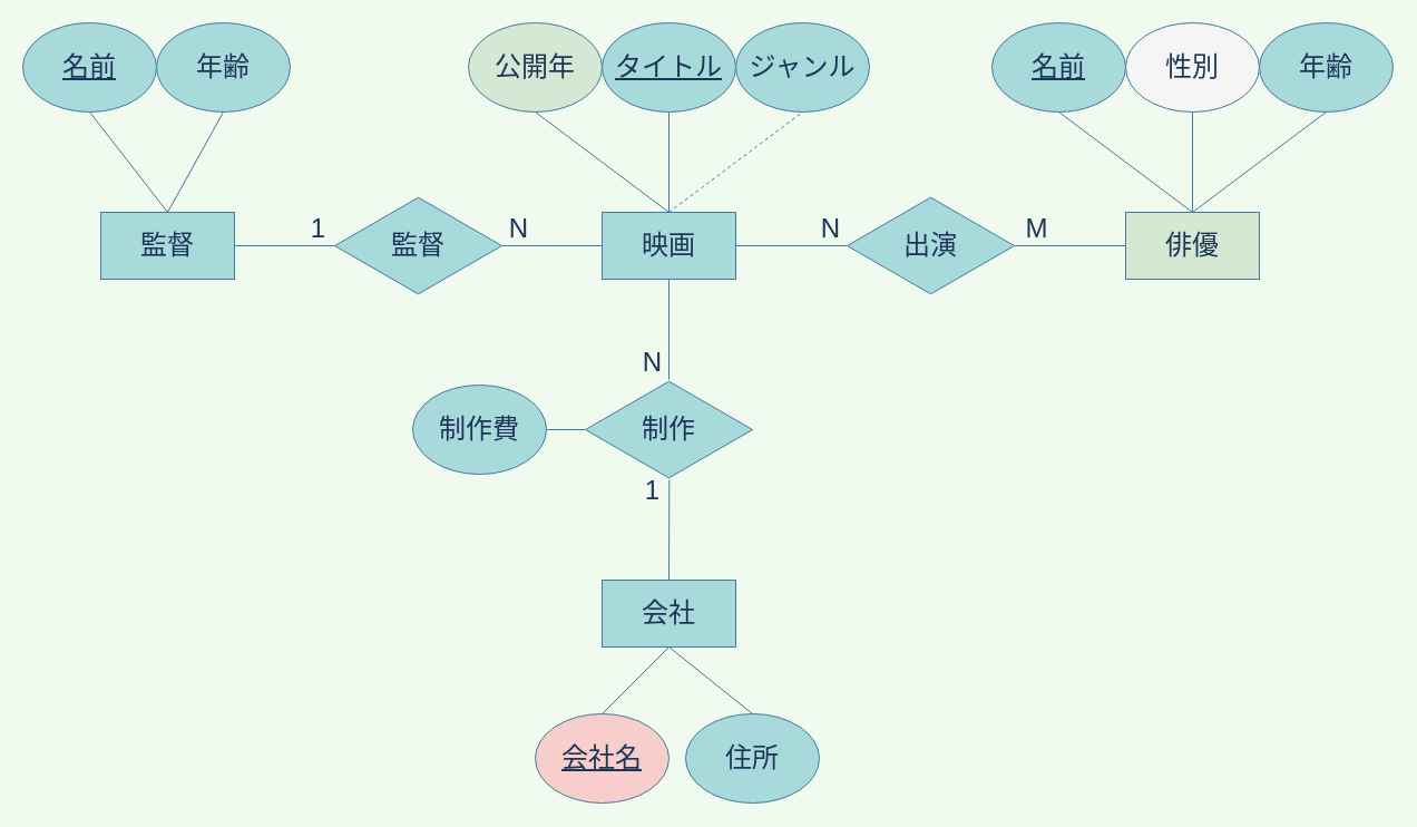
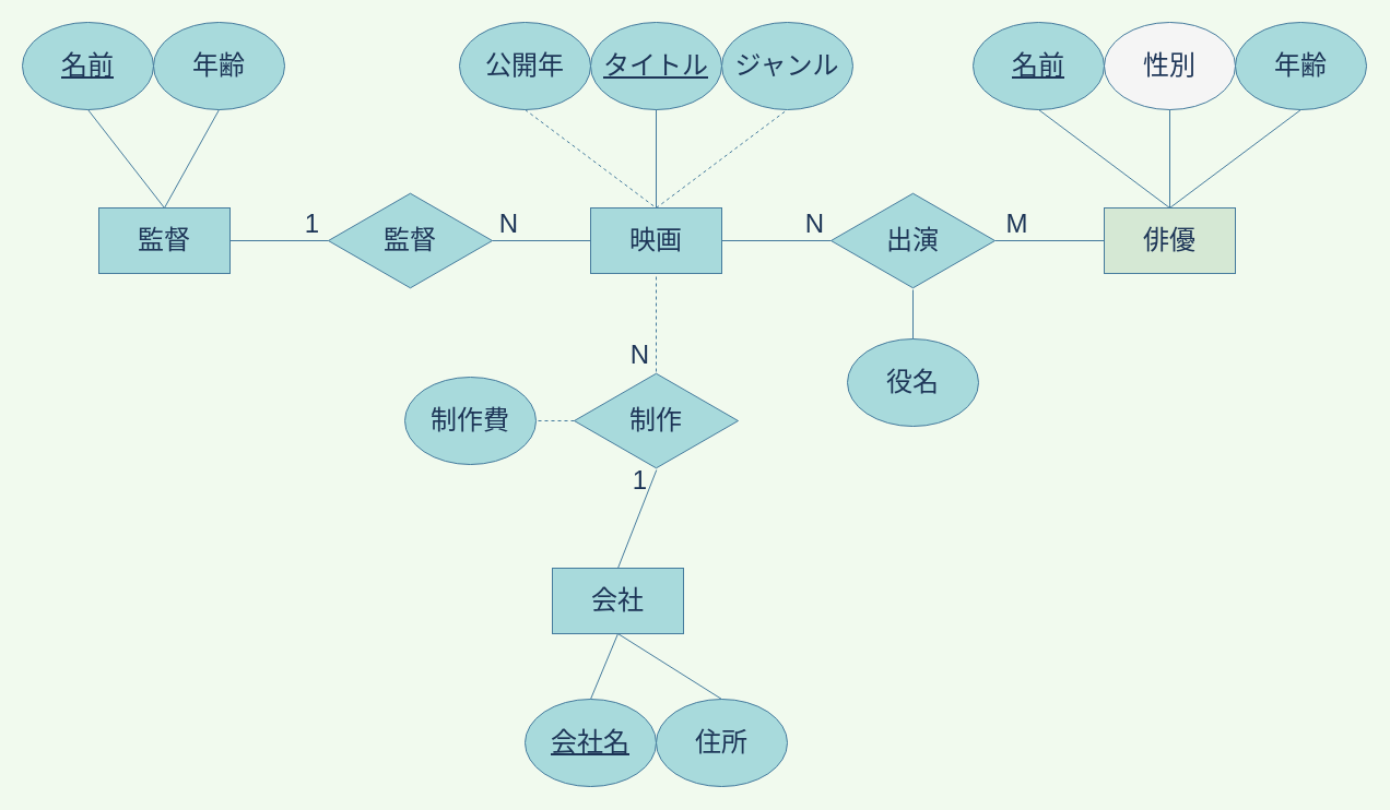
- <mxCell id="23" value="公開年" style="ellipse;whiteSpace=wrap;html=1;rounded=0;sketch=0;fillColor=#d5e8d4;fontSize=24;fontColor=#1D3557;strokeColor=#457B9D;" parent="1" vertex="1"><mxGeometry x="420" y="20" width="120" height="80" as="geometry" /></mxCell>
+ <mxCell id="23" value="公開年" style="ellipse;whiteSpace=wrap;html=1;rounded=0;sketch=0;fillColor=#A8DADC;fontSize=24;fontColor=#1D3557;strokeColor=#457B9D;" parent="1" vertex="1"><mxGeometry x="420" y="20" width="120" height="80" as="geometry" /></mxCell>
- <mxCell id="25" value="" style="endArrow=none;html=1;fillColor=#A8DADC;fontSize=24;fontColor=#1D3557;entryX=0.5;entryY=0;entryDx=0;entryDy=0;exitX=0.5;exitY=1;exitDx=0;exitDy=0;strokeColor=#457B9D;labelBackgroundColor=#F1FAEE;" parent="1" source="23" target="20" edge="1"><mxGeometry width="50" height="50" relative="1" as="geometry"><mxPoint x="510" y="150" as="sourcePoint" /><mxPoint x="560" y="100" as="targetPoint" /></mxGeometry></mxCell>
+ <mxCell id="25" value="" style="endArrow=none;html=1;fillColor=#A8DADC;fontSize=24;fontColor=#1D3557;entryX=0.5;entryY=0;entryDx=0;entryDy=0;exitX=0.5;exitY=1;exitDx=0;exitDy=0;strokeColor=#457B9D;labelBackgroundColor=#F1FAEE;dashed=1;" parent="1" source="23" target="20" edge="1"><mxGeometry width="50" height="50" relative="1" as="geometry"><mxPoint x="510" y="150" as="sourcePoint" /><mxPoint x="560" y="100" as="targetPoint" /></mxGeometry></mxCell>
+ <mxCell id="45" value="" style="endArrow=none;html=1;labelBackgroundColor=#F1FAEE;strokeColor=#457B9D;fontColor=#1D3557;fontSize=24;" parent="1" source="44" target="8" edge="1"><mxGeometry width="50" height="50" relative="1" as="geometry"><mxPoint x="590" y="490" as="sourcePoint" /><mxPoint x="640" y="440" as="targetPoint" /></mxGeometry></mxCell>
- <mxCell id="10" value="" style="endArrow=none;html=1;entryX=0.5;entryY=1;entryDx=0;entryDy=0;fontSize=24;fontColor=#1D3557;strokeColor=#457B9D;labelBackgroundColor=#F1FAEE;" parent="1" source="9" target="20" edge="1"><mxGeometry width="50" height="50" relative="1" as="geometry"><mxPoint x="580" y="320" as="sourcePoint" /><mxPoint x="600" y="260" as="targetPoint" /></mxGeometry></mxCell>
+ <mxCell id="10" value="" style="endArrow=none;html=1;entryX=0.5;entryY=1;entryDx=0;entryDy=0;fontSize=24;fontColor=#1D3557;strokeColor=#457B9D;labelBackgroundColor=#F1FAEE;dashed=1;" parent="1" source="9" target="20" edge="1"><mxGeometry width="50" height="50" relative="1" as="geometry"><mxPoint x="580" y="320" as="sourcePoint" /><mxPoint x="600" y="260" as="targetPoint" /></mxGeometry></mxCell>
+ <mxCell id="44" value="役名" style="ellipse;whiteSpace=wrap;html=1;fillColor=#A8DADC;strokeColor=#457B9D;fontColor=#1D3557;fontSize=24;" parent="1" vertex="1"><mxGeometry x="775" y="310" width="120" height="80" as="geometry" /></mxCell>
- <mxCell id="43" value="" style="endArrow=none;html=1;strokeColor=#457B9D;fillColor=#A8DADC;fontSize=24;fontColor=#1D3557;labelBackgroundColor=#F1FAEE;" parent="1" source="9" target="42" edge="1"><mxGeometry width="50" height="50" relative="1" as="geometry"><mxPoint x="760" y="440" as="sourcePoint" /><mxPoint x="500" y="450" as="targetPoint" /></mxGeometry></mxCell>
+ <mxCell id="43" value="" style="endArrow=none;html=1;strokeColor=#457B9D;fillColor=#A8DADC;fontSize=24;fontColor=#1D3557;labelBackgroundColor=#F1FAEE;dashed=1;" parent="1" source="9" target="42" edge="1"><mxGeometry width="50" height="50" relative="1" as="geometry"><mxPoint x="760" y="440" as="sourcePoint" /><mxPoint x="500" y="450" as="targetPoint" /></mxGeometry></mxCell>
- <mxCell id="21" value="会社" style="rounded=0;whiteSpace=wrap;html=1;sketch=0;fillColor=#A8DADC;fontSize=24;fontColor=#1D3557;strokeColor=#457B9D;" parent="1" vertex="1"><mxGeometry x="540" y="520" width="120" height="60" as="geometry" /></mxCell>
+ <mxCell id="21" value="会社" style="rounded=0;whiteSpace=wrap;html=1;sketch=0;fillColor=#A8DADC;fontSize=24;fontColor=#1D3557;strokeColor=#457B9D;" parent="1" vertex="1"><mxGeometry x="505" y="520" width="120" height="60" as="geometry" /></mxCell>
- <mxCell id="38" value="&lt;u&gt;会社名&lt;/u&gt;" style="ellipse;whiteSpace=wrap;html=1;rounded=0;sketch=0;strokeColor=#457B9D;fillColor=#f8cecc;fontSize=24;fontColor=#1D3557;" parent="1" vertex="1"><mxGeometry x="480" y="640" width="120" height="80" as="geometry" /></mxCell>
+ <mxCell id="38" value="&lt;u&gt;会社名&lt;/u&gt;" style="ellipse;whiteSpace=wrap;html=1;rounded=0;sketch=0;strokeColor=#457B9D;fillColor=#A8DADC;fontSize=24;fontColor=#1D3557;" parent="1" vertex="1"><mxGeometry x="480" y="640" width="120" height="80" as="geometry" /></mxCell>
- <mxCell id="39" value="住所" style="ellipse;whiteSpace=wrap;html=1;rounded=0;sketch=0;strokeColor=#457B9D;fillColor=#A8DADC;fontSize=24;fontColor=#1D3557;" parent="1" vertex="1"><mxGeometry x="615" y="640" width="120" height="80" as="geometry" /></mxCell>
+ <mxCell id="39" value="住所" style="ellipse;whiteSpace=wrap;html=1;rounded=0;sketch=0;strokeColor=#457B9D;fillColor=#A8DADC;fontSize=24;fontColor=#1D3557;" parent="1" vertex="1"><mxGeometry x="600" y="640" width="120" height="80" as="geometry" /></mxCell>
